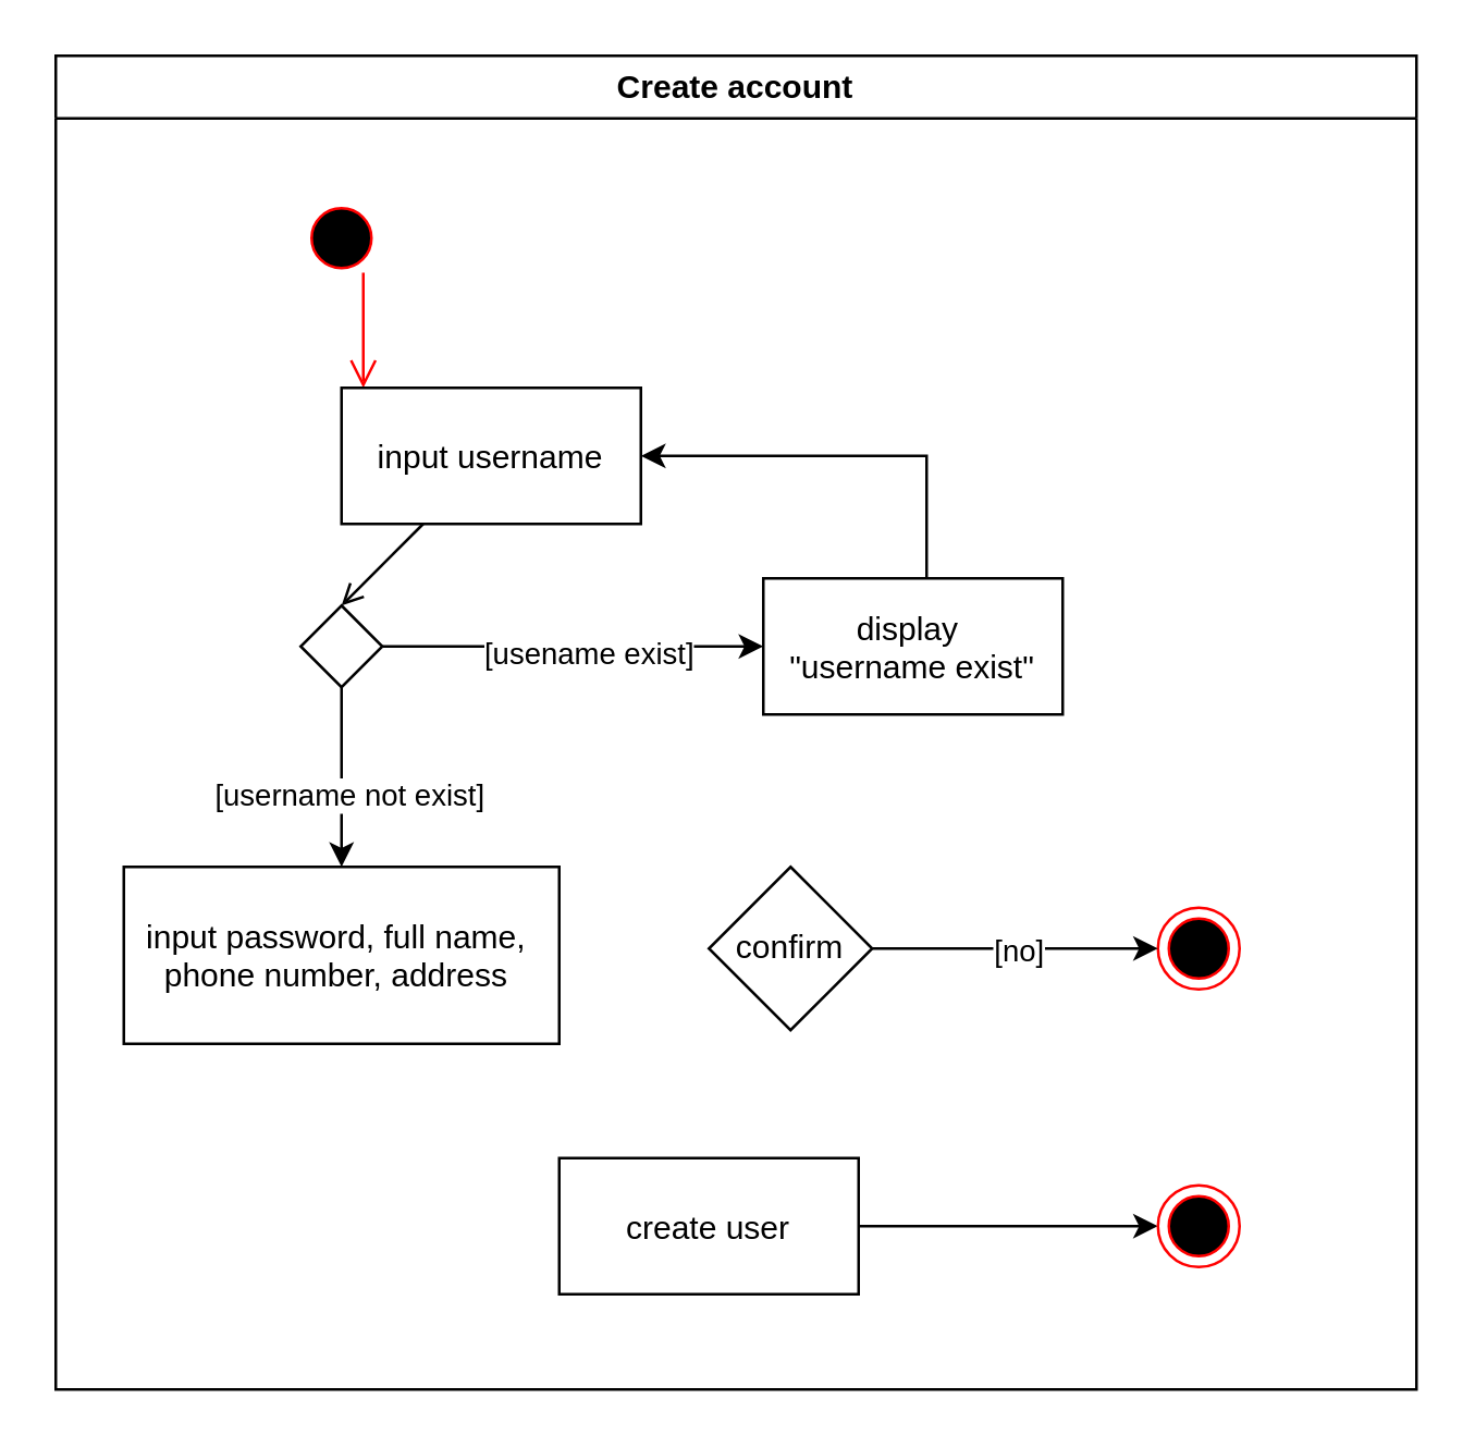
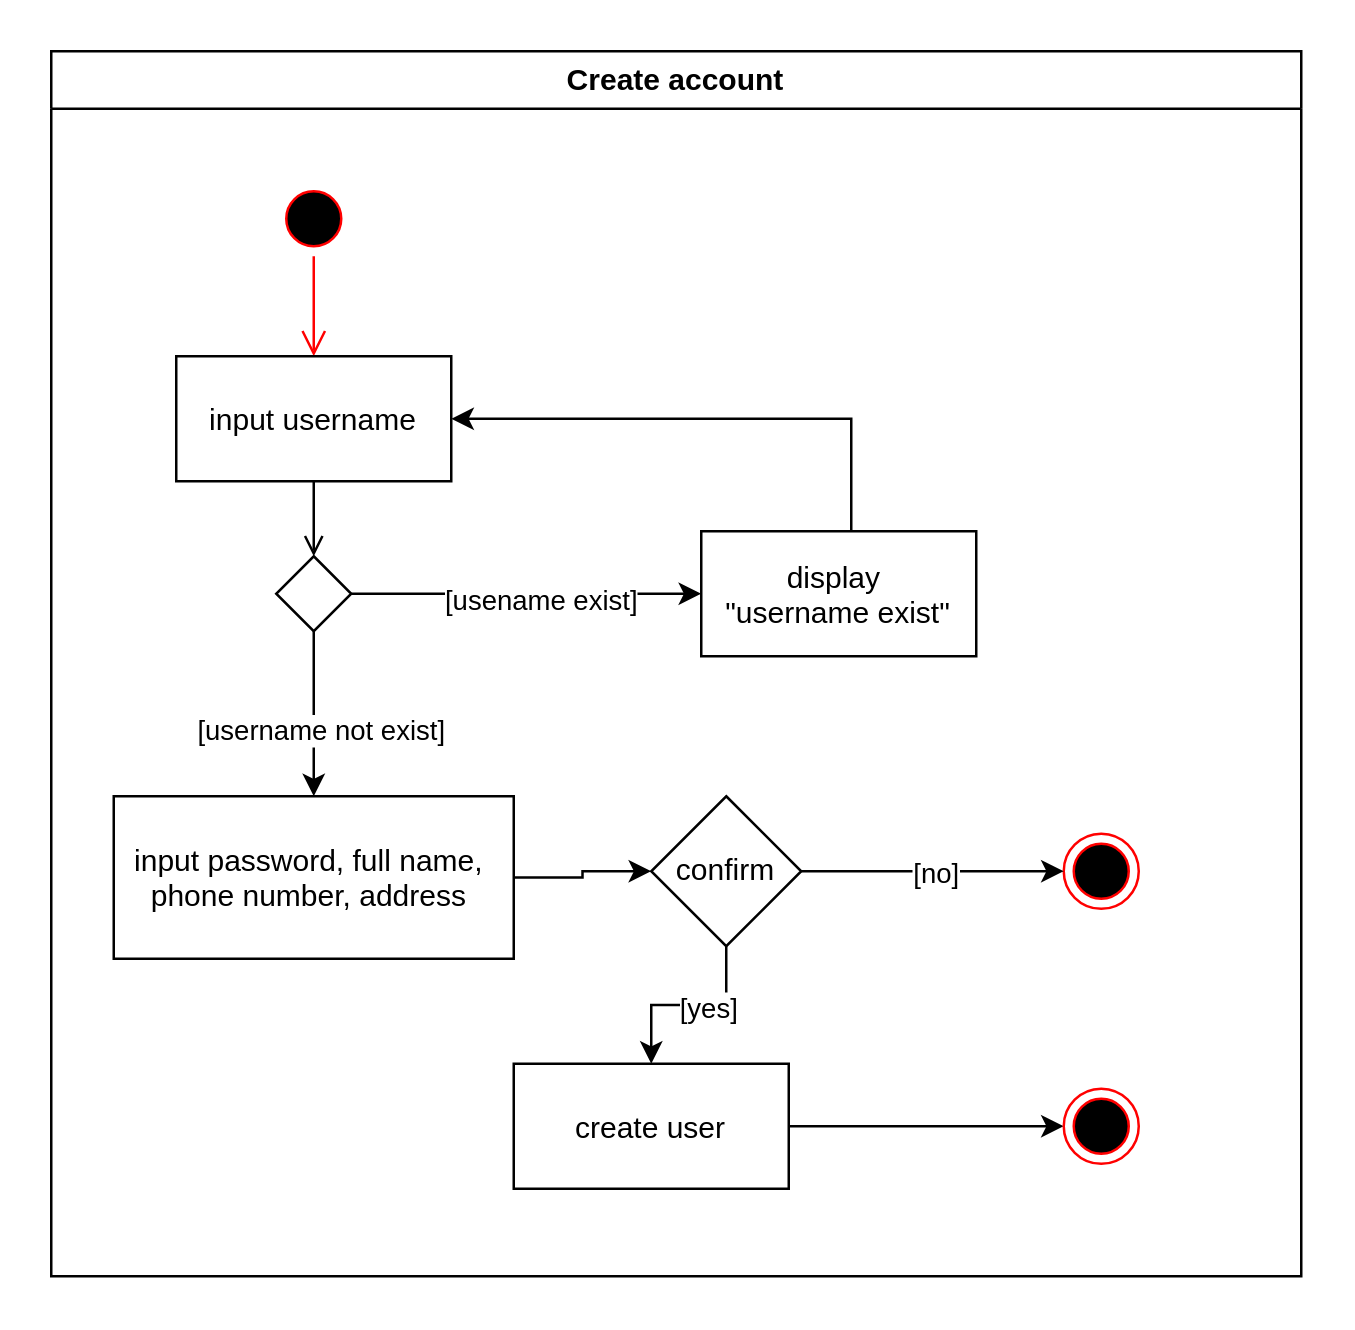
- <mxCell id="5" value="input username" style="" parent="2" vertex="1"><mxGeometry x="105" y="122" width="110" height="50" as="geometry" /></mxCell>
+ <mxCell id="5" value="input username" style="" parent="2" vertex="1"><mxGeometry x="50" y="122" width="110" height="50" as="geometry" /></mxCell>
+ <mxCell id="23" style="edgeStyle=orthogonalEdgeStyle;rounded=0;orthogonalLoop=1;jettySize=auto;html=1;" edge="1" parent="2" source="24" target="20"><mxGeometry relative="1" as="geometry" /></mxCell>
+ <mxCell id="18" style="edgeStyle=orthogonalEdgeStyle;rounded=0;orthogonalLoop=1;jettySize=auto;html=1;exitX=0.5;exitY=1;exitDx=0;exitDy=0;entryX=0.5;entryY=0;entryDx=0;entryDy=0;" parent="2" source="20" target="15" edge="1"><mxGeometry relative="1" as="geometry" /></mxCell>
+ <mxCell id="19" value="[yes]" style="edgeLabel;html=1;align=center;verticalAlign=middle;resizable=0;points=[];" parent="18" vertex="1" connectable="0"><mxGeometry x="-0.183" y="1" relative="1" as="geometry"><mxPoint as="offset" /></mxGeometry></mxCell>
